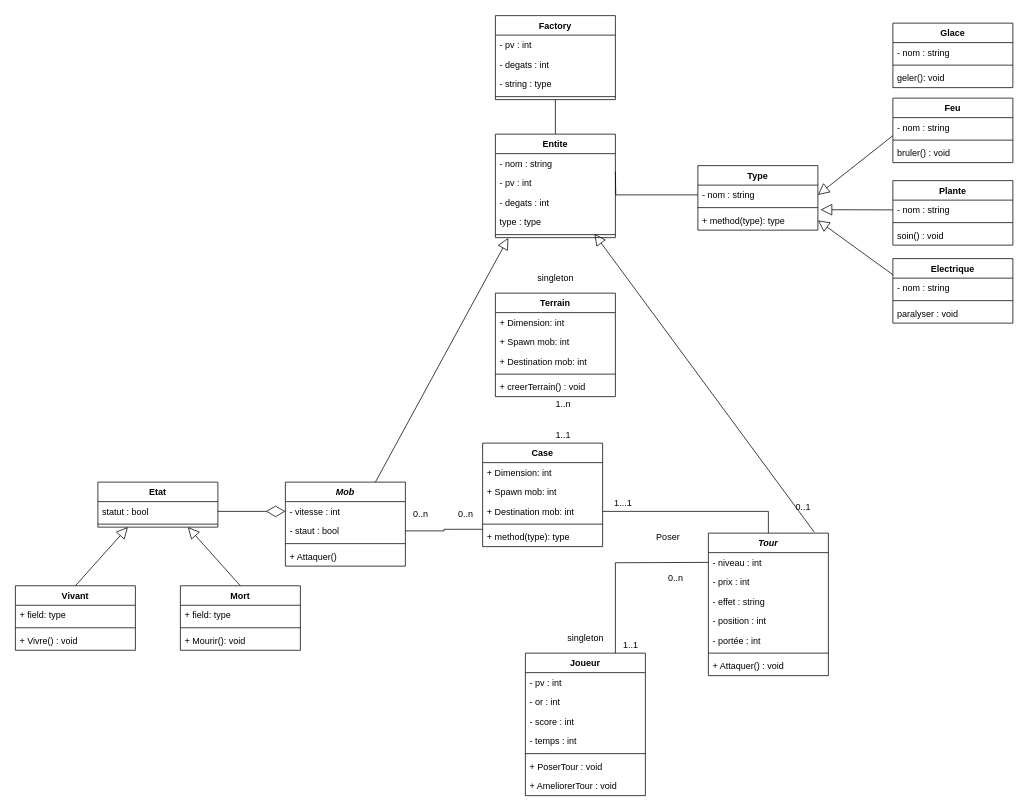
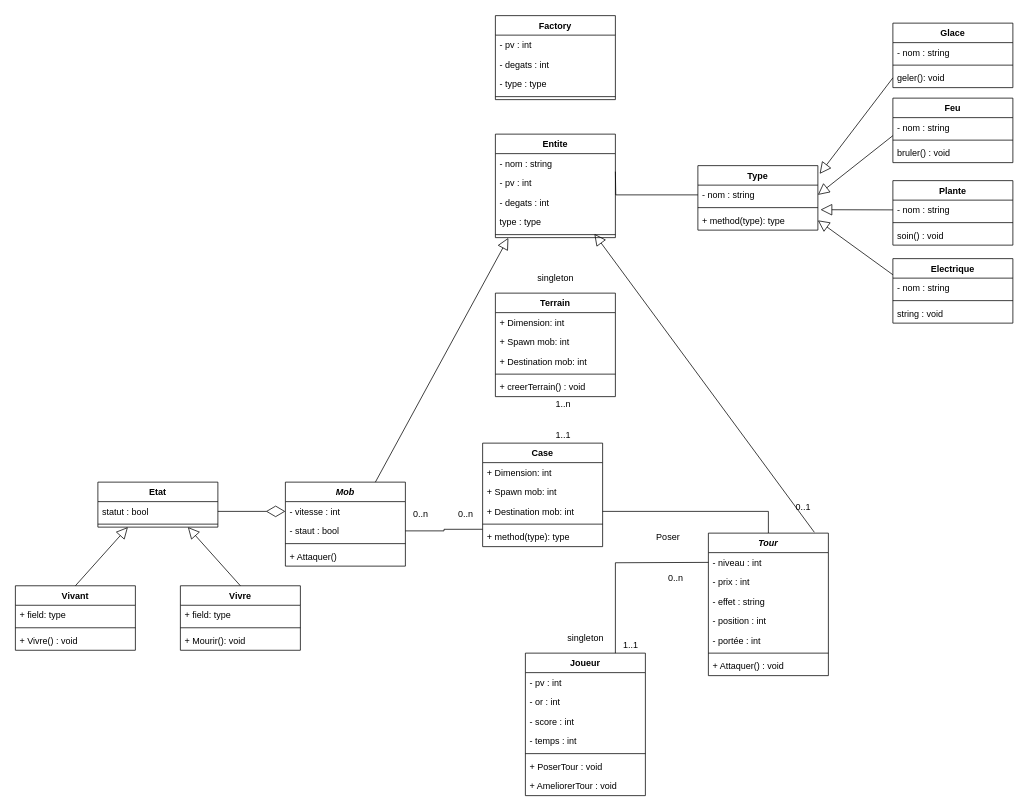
- <mxCell id="75" value="- string : type" style="text;strokeColor=none;fillColor=none;align=left;verticalAlign=top;spacingLeft=4;spacingRight=4;overflow=hidden;rotatable=0;points=[[0,0.5],[1,0.5]];portConstraint=eastwest;" parent="72" vertex="1"><mxGeometry y="78" width="160" height="26" as="geometry" /></mxCell>
+ <mxCell id="75" value="- type : type" style="text;strokeColor=none;fillColor=none;align=left;verticalAlign=top;spacingLeft=4;spacingRight=4;overflow=hidden;rotatable=0;points=[[0,0.5],[1,0.5]];portConstraint=eastwest;" parent="72" vertex="1"><mxGeometry y="78" width="160" height="26" as="geometry" /></mxCell>
- <mxCell id="77" style="edgeStyle=orthogonalEdgeStyle;rounded=0;orthogonalLoop=1;jettySize=auto;html=1;exitX=0.5;exitY=0;exitDx=0;exitDy=0;entryX=0.5;entryY=1;entryDx=0;entryDy=0;endArrow=none;endFill=0;" edge="1" parent="1" source="78" target="72"><mxGeometry relative="1" as="geometry" /></mxCell>
+ <mxCell id="64" value="" style="endArrow=block;html=1;rounded=0;exitX=0;exitY=0.5;exitDx=0;exitDy=0;entryX=1.015;entryY=0.128;entryDx=0;entryDy=0;entryPerimeter=0;endFill=0;endSize=13;" parent="1" source="57" target="38" edge="1"><mxGeometry width="50" height="50" relative="1" as="geometry"><mxPoint x="920" y="486" as="sourcePoint" /><mxPoint x="970" y="436" as="targetPoint" /></mxGeometry></mxCell>
- <mxCell id="70" value="paralyser : void" style="text;strokeColor=none;fillColor=none;align=left;verticalAlign=top;spacingLeft=4;spacingRight=4;overflow=hidden;rotatable=0;points=[[0,0.5],[1,0.5]];portConstraint=eastwest;" parent="67" vertex="1"><mxGeometry y="60" width="160" height="26" as="geometry" /></mxCell>
+ <mxCell id="70" value="string : void" style="text;strokeColor=none;fillColor=none;align=left;verticalAlign=top;spacingLeft=4;spacingRight=4;overflow=hidden;rotatable=0;points=[[0,0.5],[1,0.5]];portConstraint=eastwest;" parent="67" vertex="1"><mxGeometry y="60" width="160" height="26" as="geometry" /></mxCell>
- <mxCell id="49" value="1...1" style="text;html=1;align=center;verticalAlign=middle;resizable=0;points=[];autosize=1;strokeColor=none;fillColor=none;" parent="1" vertex="1"><mxGeometry x="810" y="660" width="40" height="20" as="geometry" /></mxCell>
- <mxCell id="90" value="Mort" style="swimlane;fontStyle=1;align=center;verticalAlign=top;childLayout=stackLayout;horizontal=1;startSize=26;horizontalStack=0;resizeParent=1;resizeParentMax=0;resizeLast=0;collapsible=1;marginBottom=0;" vertex="1" parent="1"><mxGeometry x="240" y="780.2" width="160" height="86" as="geometry" /></mxCell>
+ <mxCell id="90" value="Vivre" style="swimlane;fontStyle=1;align=center;verticalAlign=top;childLayout=stackLayout;horizontal=1;startSize=26;horizontalStack=0;resizeParent=1;resizeParentMax=0;resizeLast=0;collapsible=1;marginBottom=0;" vertex="1" parent="1"><mxGeometry x="240" y="780.2" width="160" height="86" as="geometry" /></mxCell>
